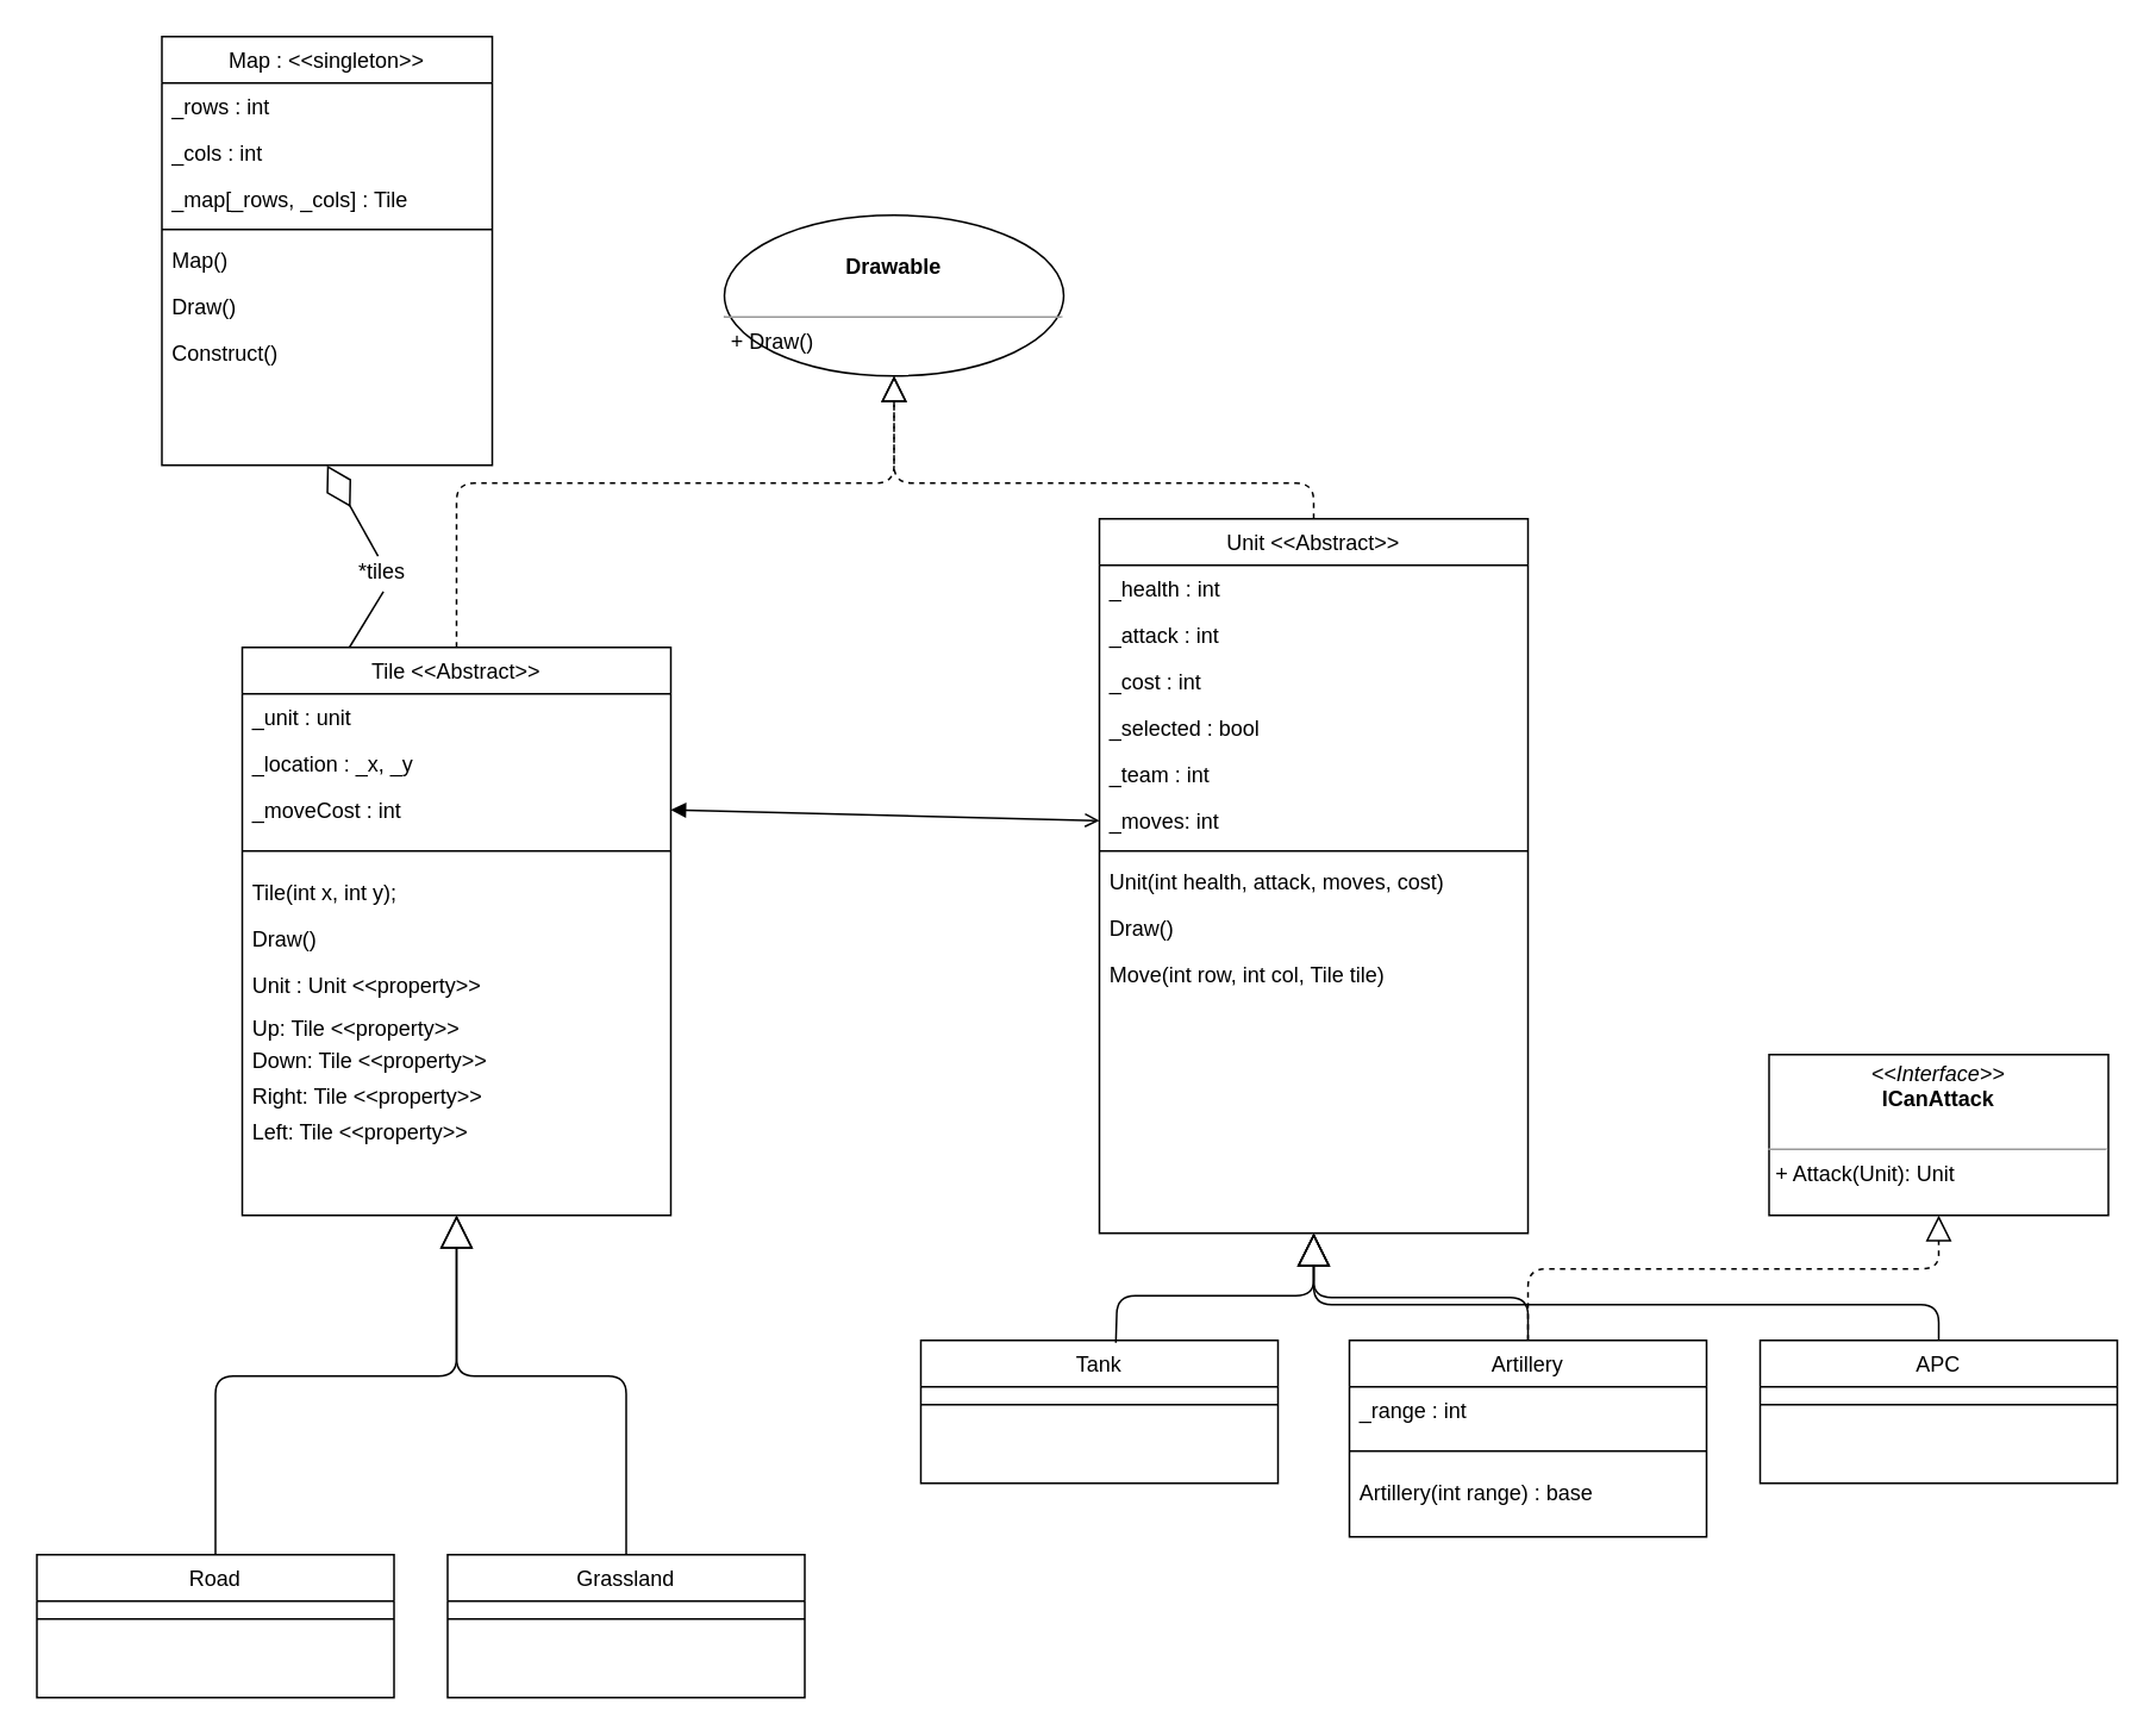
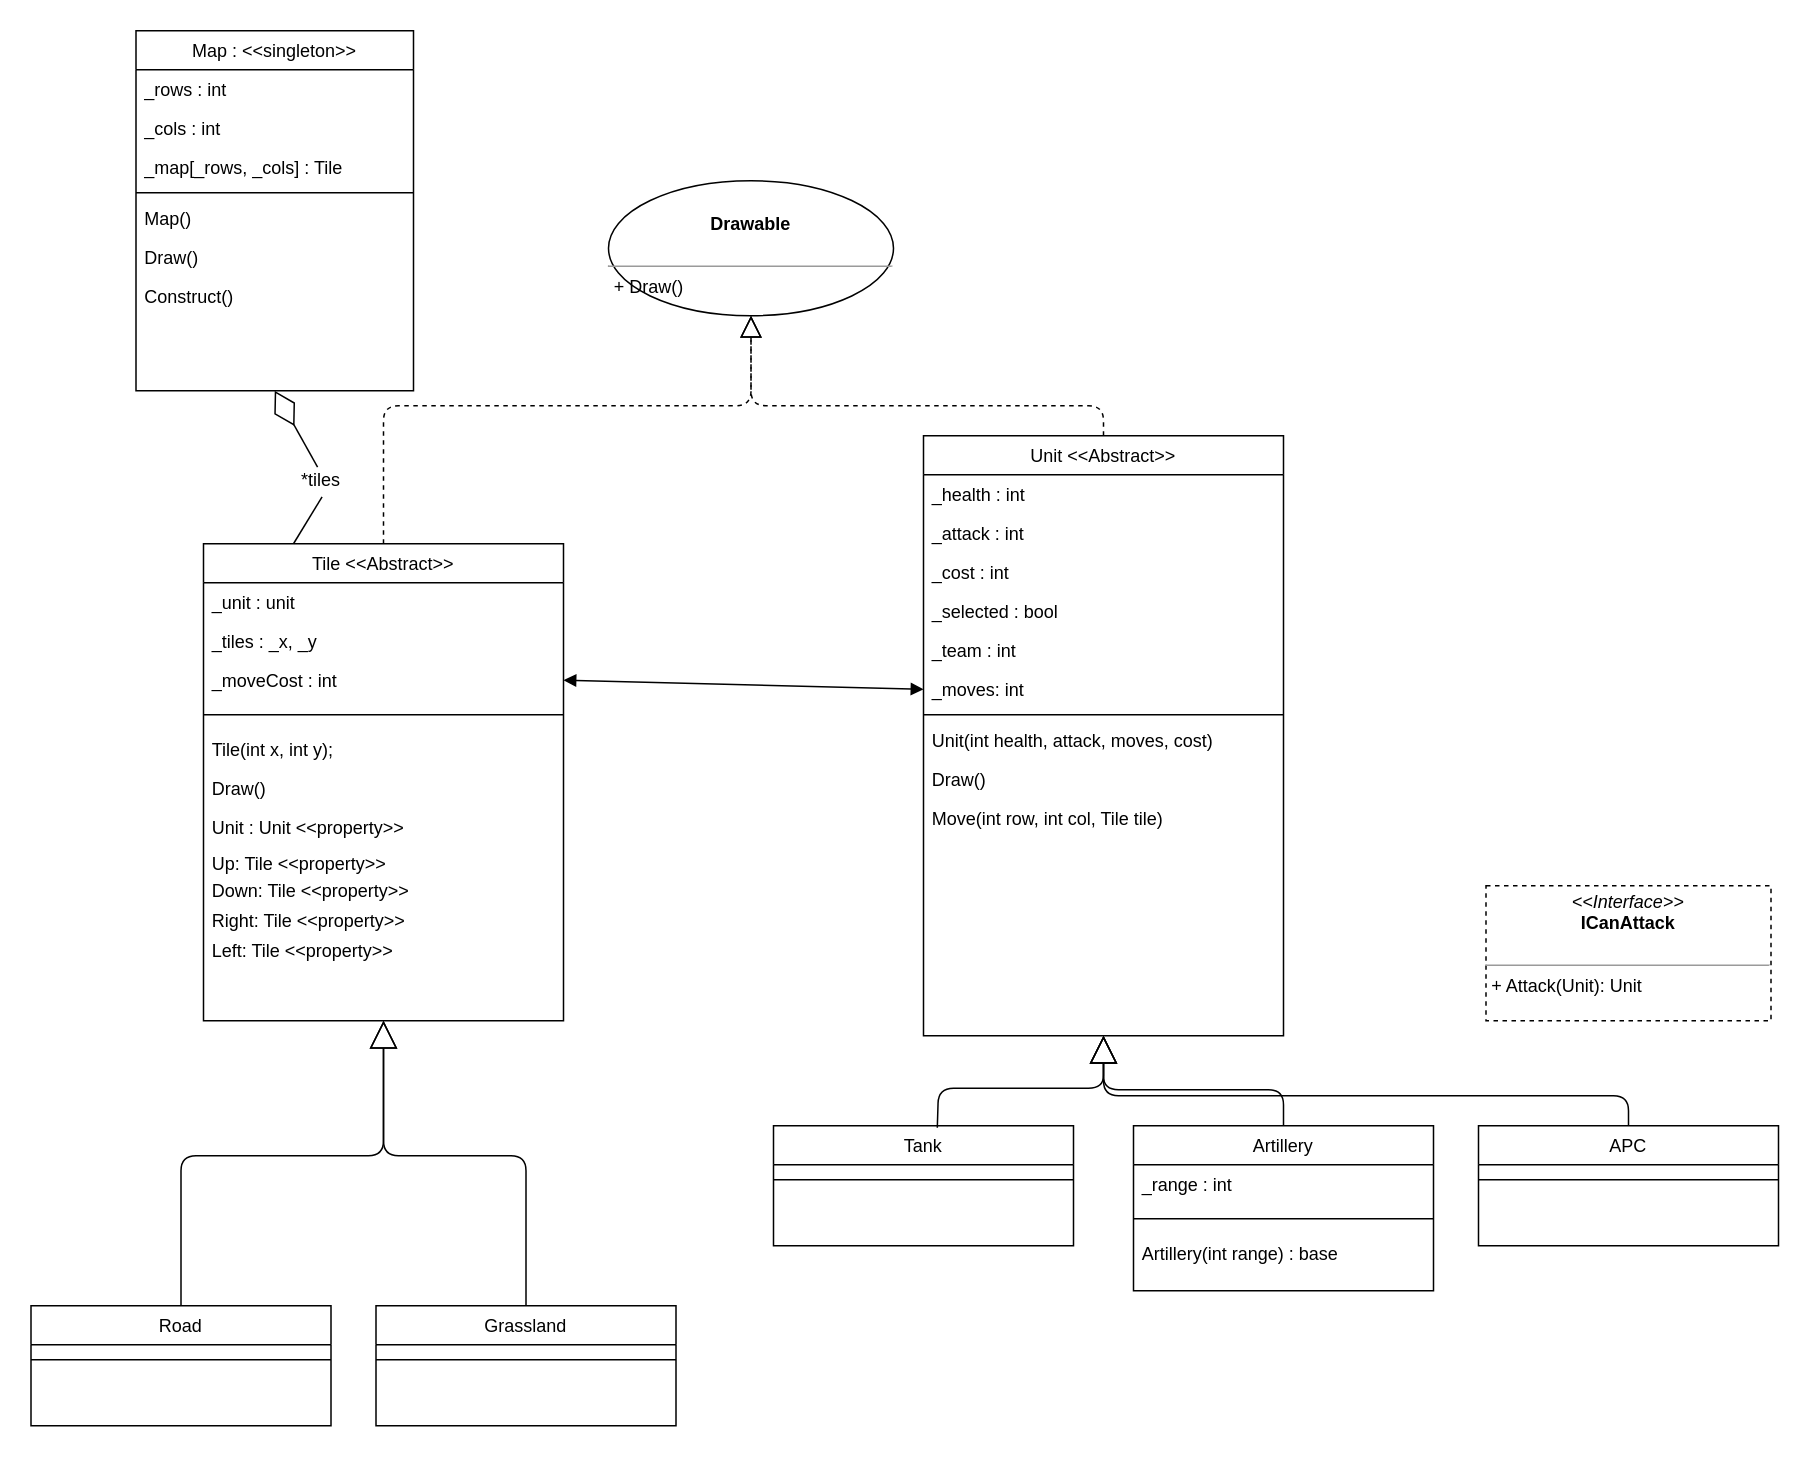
- <mxCell id="12" value="_location : _x, _y" style="text;align=left;verticalAlign=top;spacingLeft=4;spacingRight=4;overflow=hidden;rotatable=0;points=[[0,0.5],[1,0.5]];portConstraint=eastwest;rounded=0;shadow=0;html=0;" parent="10" vertex="1"><mxGeometry y="52" width="240" height="26" as="geometry" /></mxCell>
+ <mxCell id="12" value="_tiles : _x, _y" style="text;align=left;verticalAlign=top;spacingLeft=4;spacingRight=4;overflow=hidden;rotatable=0;points=[[0,0.5],[1,0.5]];portConstraint=eastwest;rounded=0;shadow=0;html=0;" parent="10" vertex="1"><mxGeometry y="52" width="240" height="26" as="geometry" /></mxCell>
- <mxCell id="55" value="" style="endArrow=open;startArrow=block;endFill=1;startFill=1;html=1;exitX=1;exitY=0.5;exitDx=0;exitDy=0;entryX=0;entryY=0.5;entryDx=0;entryDy=0;" parent="1" source="13" target="28" edge="1"><mxGeometry width="160" relative="1" as="geometry"><mxPoint x="405" y="550" as="sourcePoint" /><mxPoint x="615" y="459" as="targetPoint" /><Array as="points" /></mxGeometry></mxCell>
+ <mxCell id="55" value="" style="endArrow=block;startArrow=block;endFill=1;startFill=1;html=1;exitX=1;exitY=0.5;exitDx=0;exitDy=0;entryX=0;entryY=0.5;entryDx=0;entryDy=0;" parent="1" source="13" target="28" edge="1"><mxGeometry width="160" relative="1" as="geometry"><mxPoint x="405" y="550" as="sourcePoint" /><mxPoint x="615" y="459" as="targetPoint" /><Array as="points" /></mxGeometry></mxCell>
- <mxCell id="50" value="&lt;p style=&quot;margin: 0px ; margin-top: 4px ; text-align: center&quot;&gt;&lt;i&gt;&amp;lt;&amp;lt;Interface&amp;gt;&amp;gt;&lt;/i&gt;&lt;br&gt;&lt;b&gt;ICanAttack&lt;/b&gt;&lt;/p&gt;&lt;br&gt;&lt;hr size=&quot;1&quot;&gt;&lt;p style=&quot;margin: 0px ; margin-left: 4px&quot;&gt;+ Attack(Unit): Unit&lt;/p&gt;" style="verticalAlign=top;align=left;overflow=fill;fontSize=12;fontFamily=Helvetica;html=1;" parent="1" vertex="1"><mxGeometry x="990" y="590" width="190" height="90" as="geometry" /></mxCell>
+ <mxCell id="50" value="&lt;p style=&quot;margin: 0px ; margin-top: 4px ; text-align: center&quot;&gt;&lt;i&gt;&amp;lt;&amp;lt;Interface&amp;gt;&amp;gt;&lt;/i&gt;&lt;br&gt;&lt;b&gt;ICanAttack&lt;/b&gt;&lt;/p&gt;&lt;br&gt;&lt;hr size=&quot;1&quot;&gt;&lt;p style=&quot;margin: 0px ; margin-left: 4px&quot;&gt;+ Attack(Unit): Unit&lt;/p&gt;" style="verticalAlign=top;align=left;overflow=fill;fontSize=12;fontFamily=Helvetica;html=1;dashed=1;" parent="1" vertex="1"><mxGeometry x="990" y="590" width="190" height="90" as="geometry" /></mxCell>
- <mxCell id="53" value="" style="endArrow=block;dashed=1;endFill=0;endSize=12;html=1;entryX=0.5;entryY=1;entryDx=0;entryDy=0;exitX=0.5;exitY=0;exitDx=0;exitDy=0;" parent="1" source="42" target="50" edge="1"><mxGeometry width="160" relative="1" as="geometry"><mxPoint x="635" y="710" as="sourcePoint" /><mxPoint x="905" y="700" as="targetPoint" /><Array as="points"><mxPoint x="855" y="710" /><mxPoint x="1085" y="710" /></Array></mxGeometry></mxCell>
